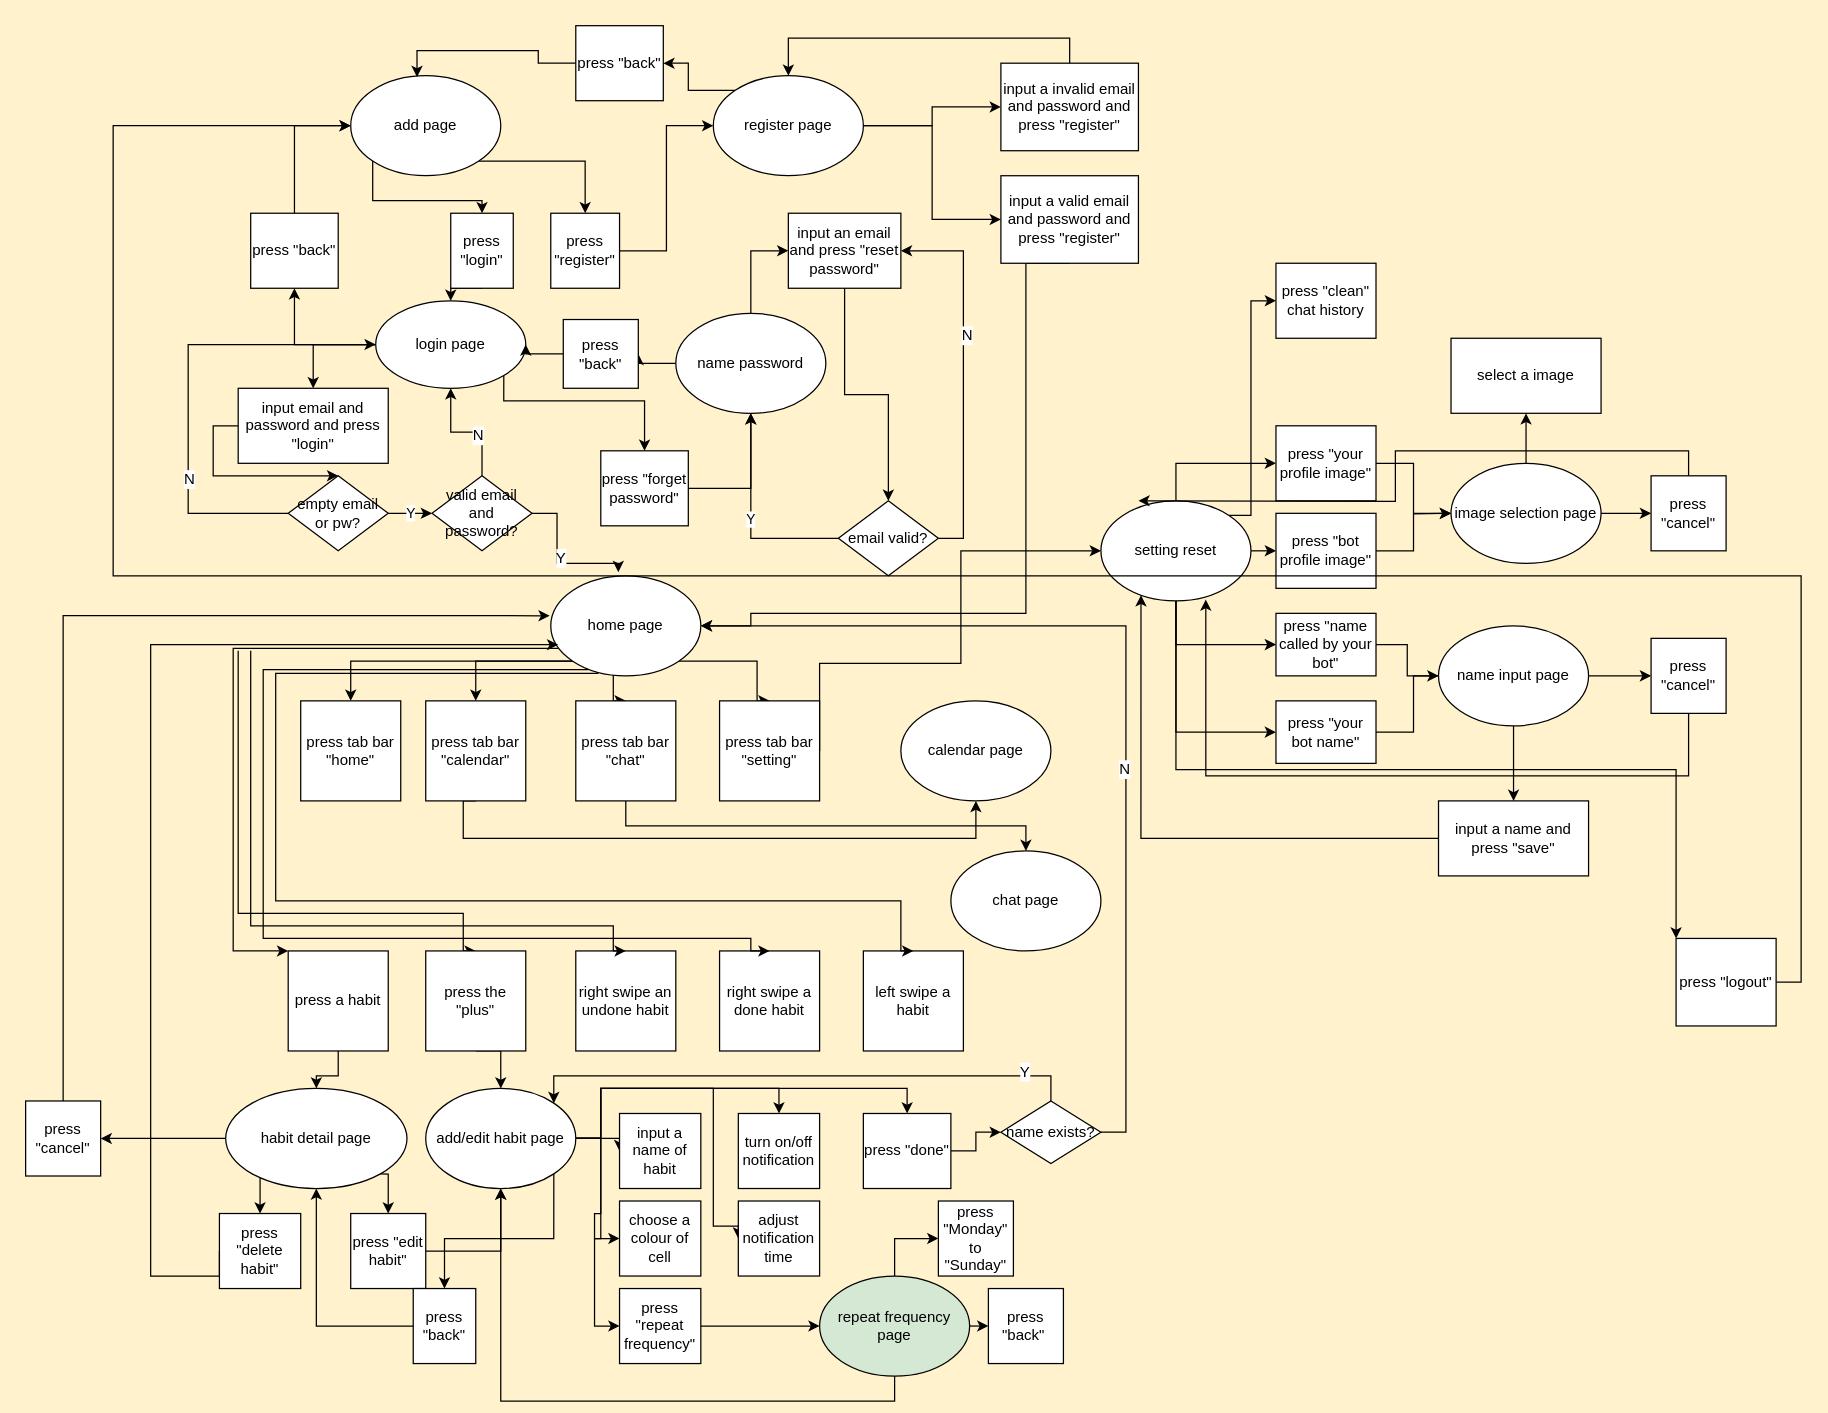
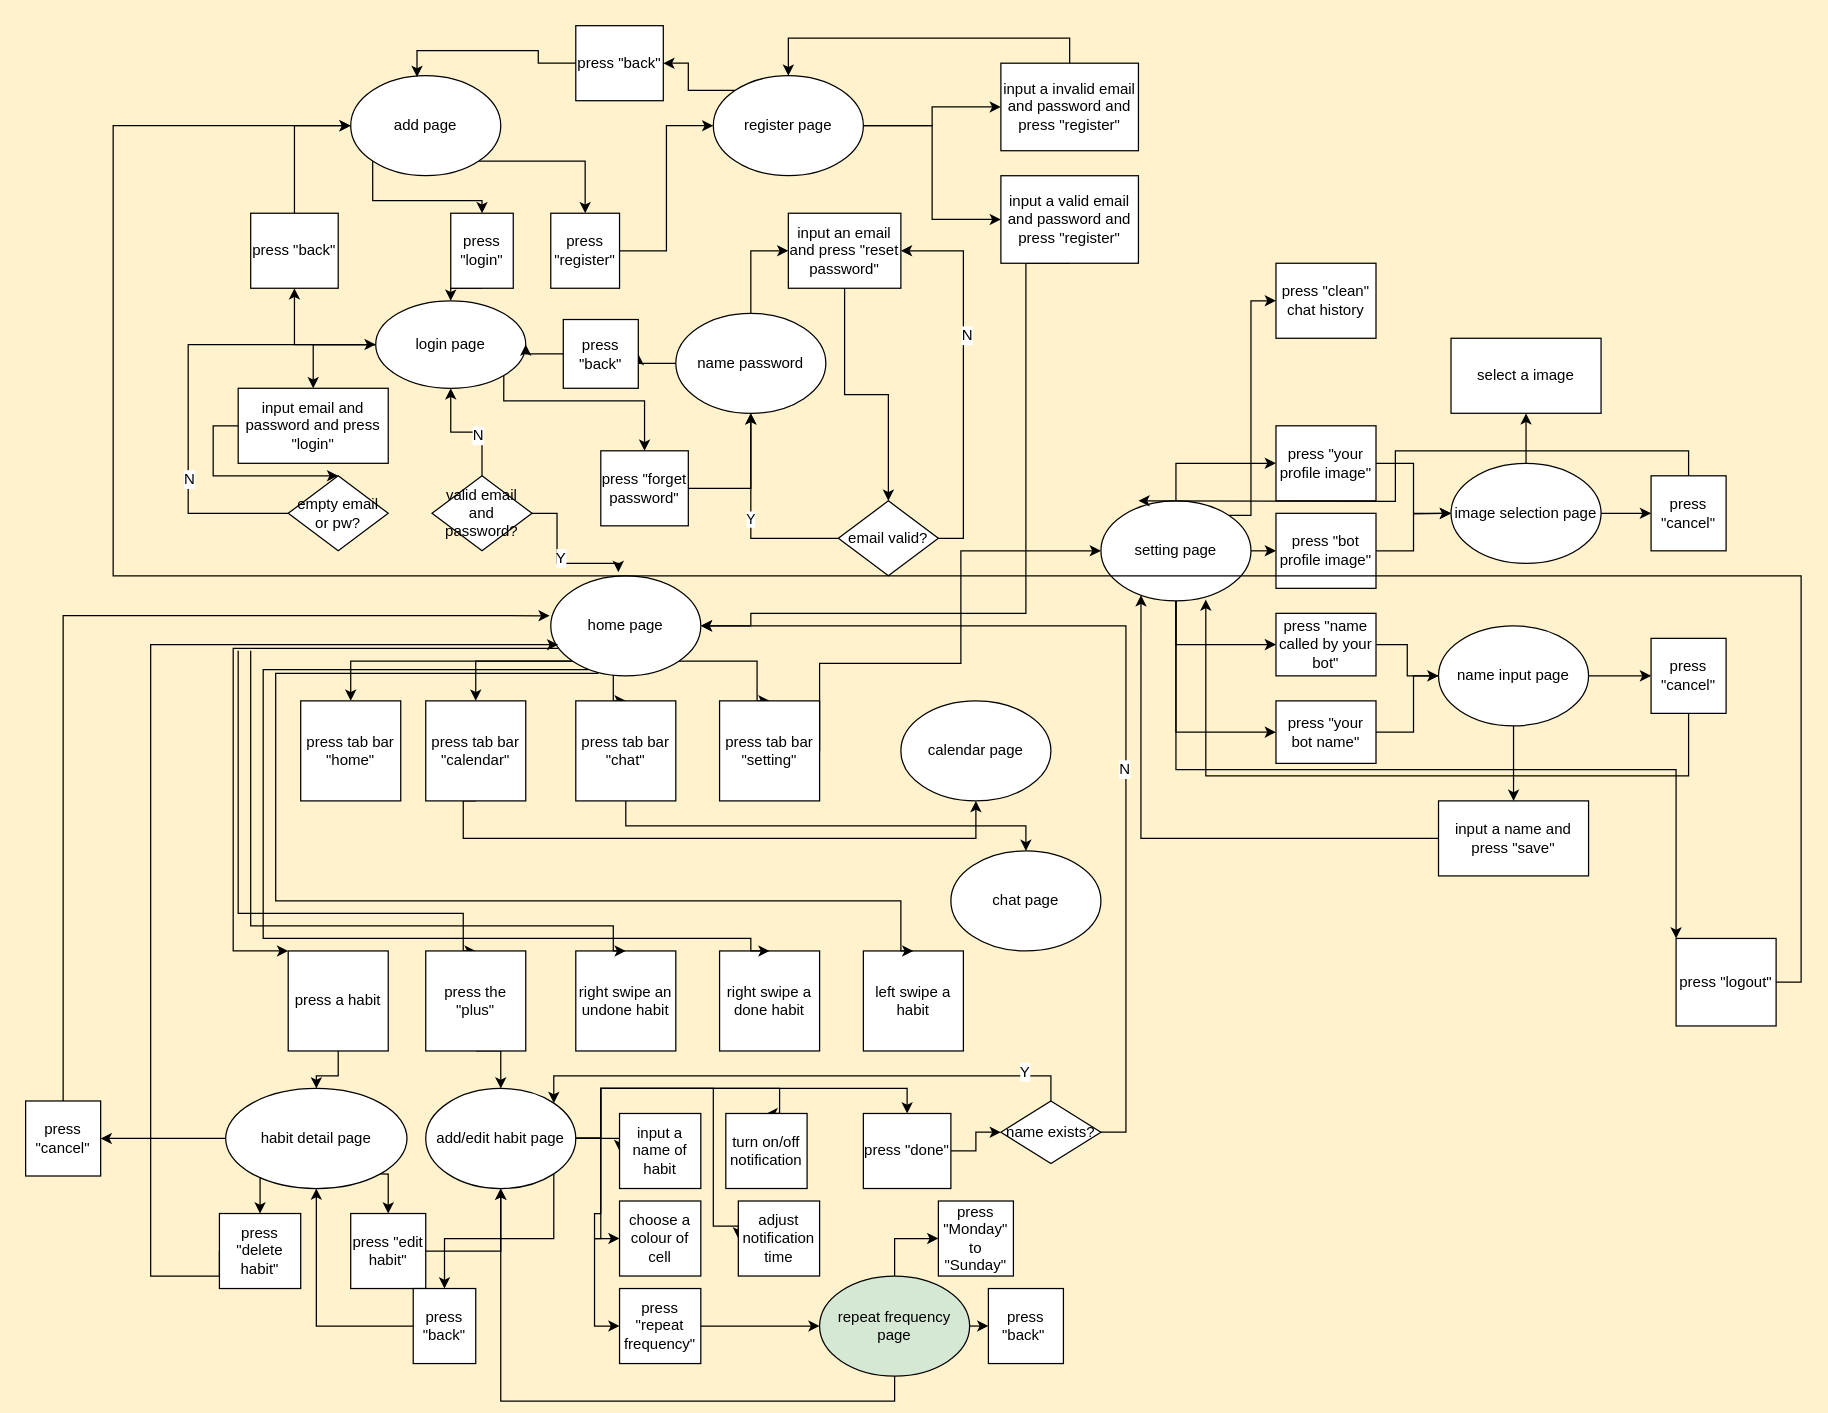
- <mxCell id="83" value="Y" style="edgeStyle=orthogonalEdgeStyle;rounded=0;orthogonalLoop=1;jettySize=auto;html=1;exitX=1;exitY=0.5;exitDx=0;exitDy=0;entryX=0;entryY=0.5;entryDx=0;entryDy=0;" edge="1" parent="1" source="86" target="91"><mxGeometry relative="1" as="geometry" /></mxCell>
- <mxCell id="118" value="setting reset" style="ellipse;whiteSpace=wrap;html=1;" vertex="1" parent="1"><mxGeometry x="880" y="400" width="120" height="80" as="geometry" /></mxCell>
+ <mxCell id="118" value="setting page" style="ellipse;whiteSpace=wrap;html=1;" vertex="1" parent="1"><mxGeometry x="880" y="400" width="120" height="80" as="geometry" /></mxCell>
- <mxCell id="95" value="turn on/off notification" style="rounded=0;whiteSpace=wrap;html=1;" vertex="1" parent="1"><mxGeometry x="590" y="890" width="65" height="60" as="geometry" /></mxCell>
+ <mxCell id="95" value="turn on/off notification" style="rounded=0;whiteSpace=wrap;html=1;" vertex="1" parent="1"><mxGeometry x="580" y="890" width="65" height="60" as="geometry" /></mxCell>
